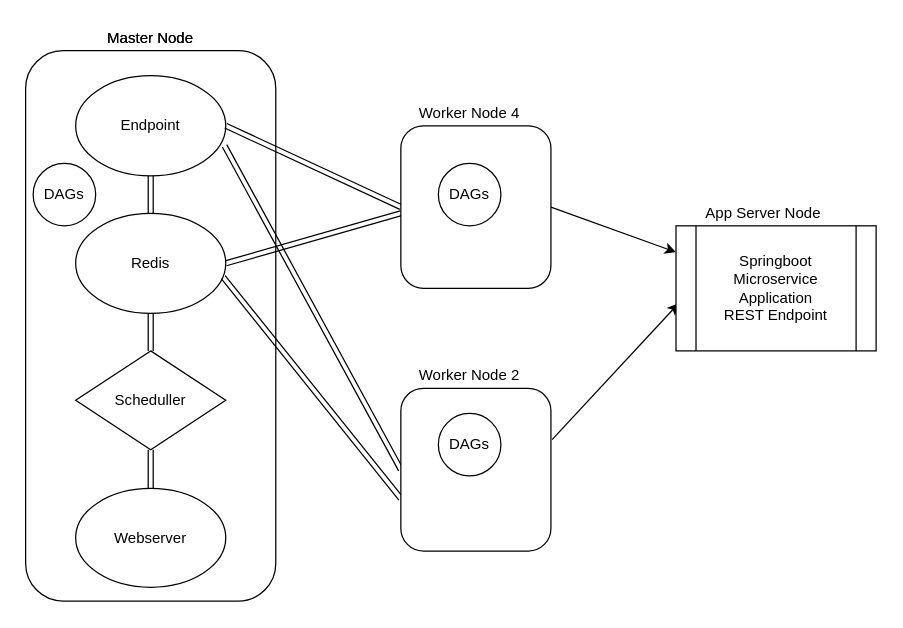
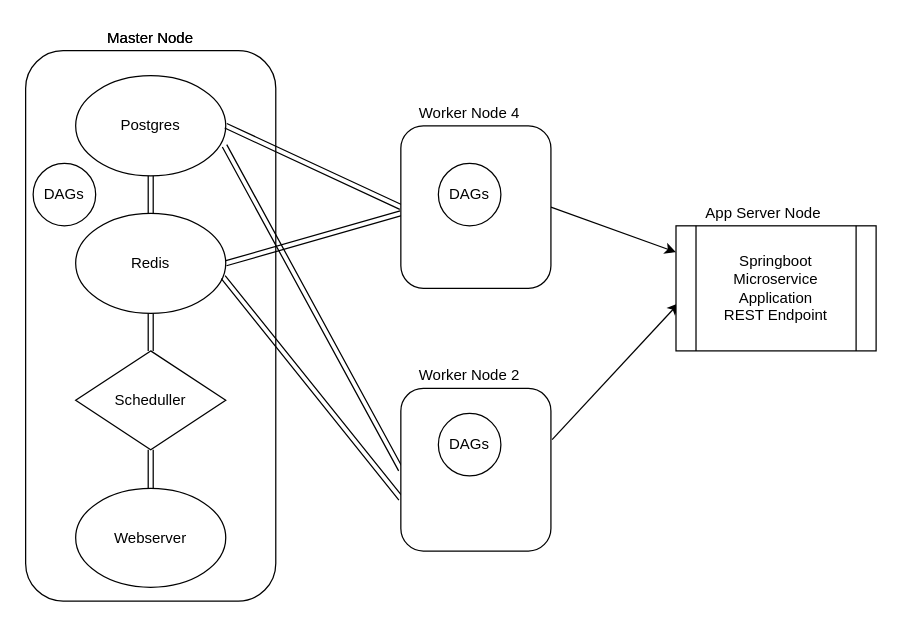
- <mxCell id="4" value="Endpoint" style="ellipse;whiteSpace=wrap;html=1;" vertex="1" parent="1"><mxGeometry x="60" y="60" width="120" height="80" as="geometry" /></mxCell>
+ <mxCell id="4" value="Postgres" style="ellipse;whiteSpace=wrap;html=1;" vertex="1" parent="1"><mxGeometry x="60" y="60" width="120" height="80" as="geometry" /></mxCell>
